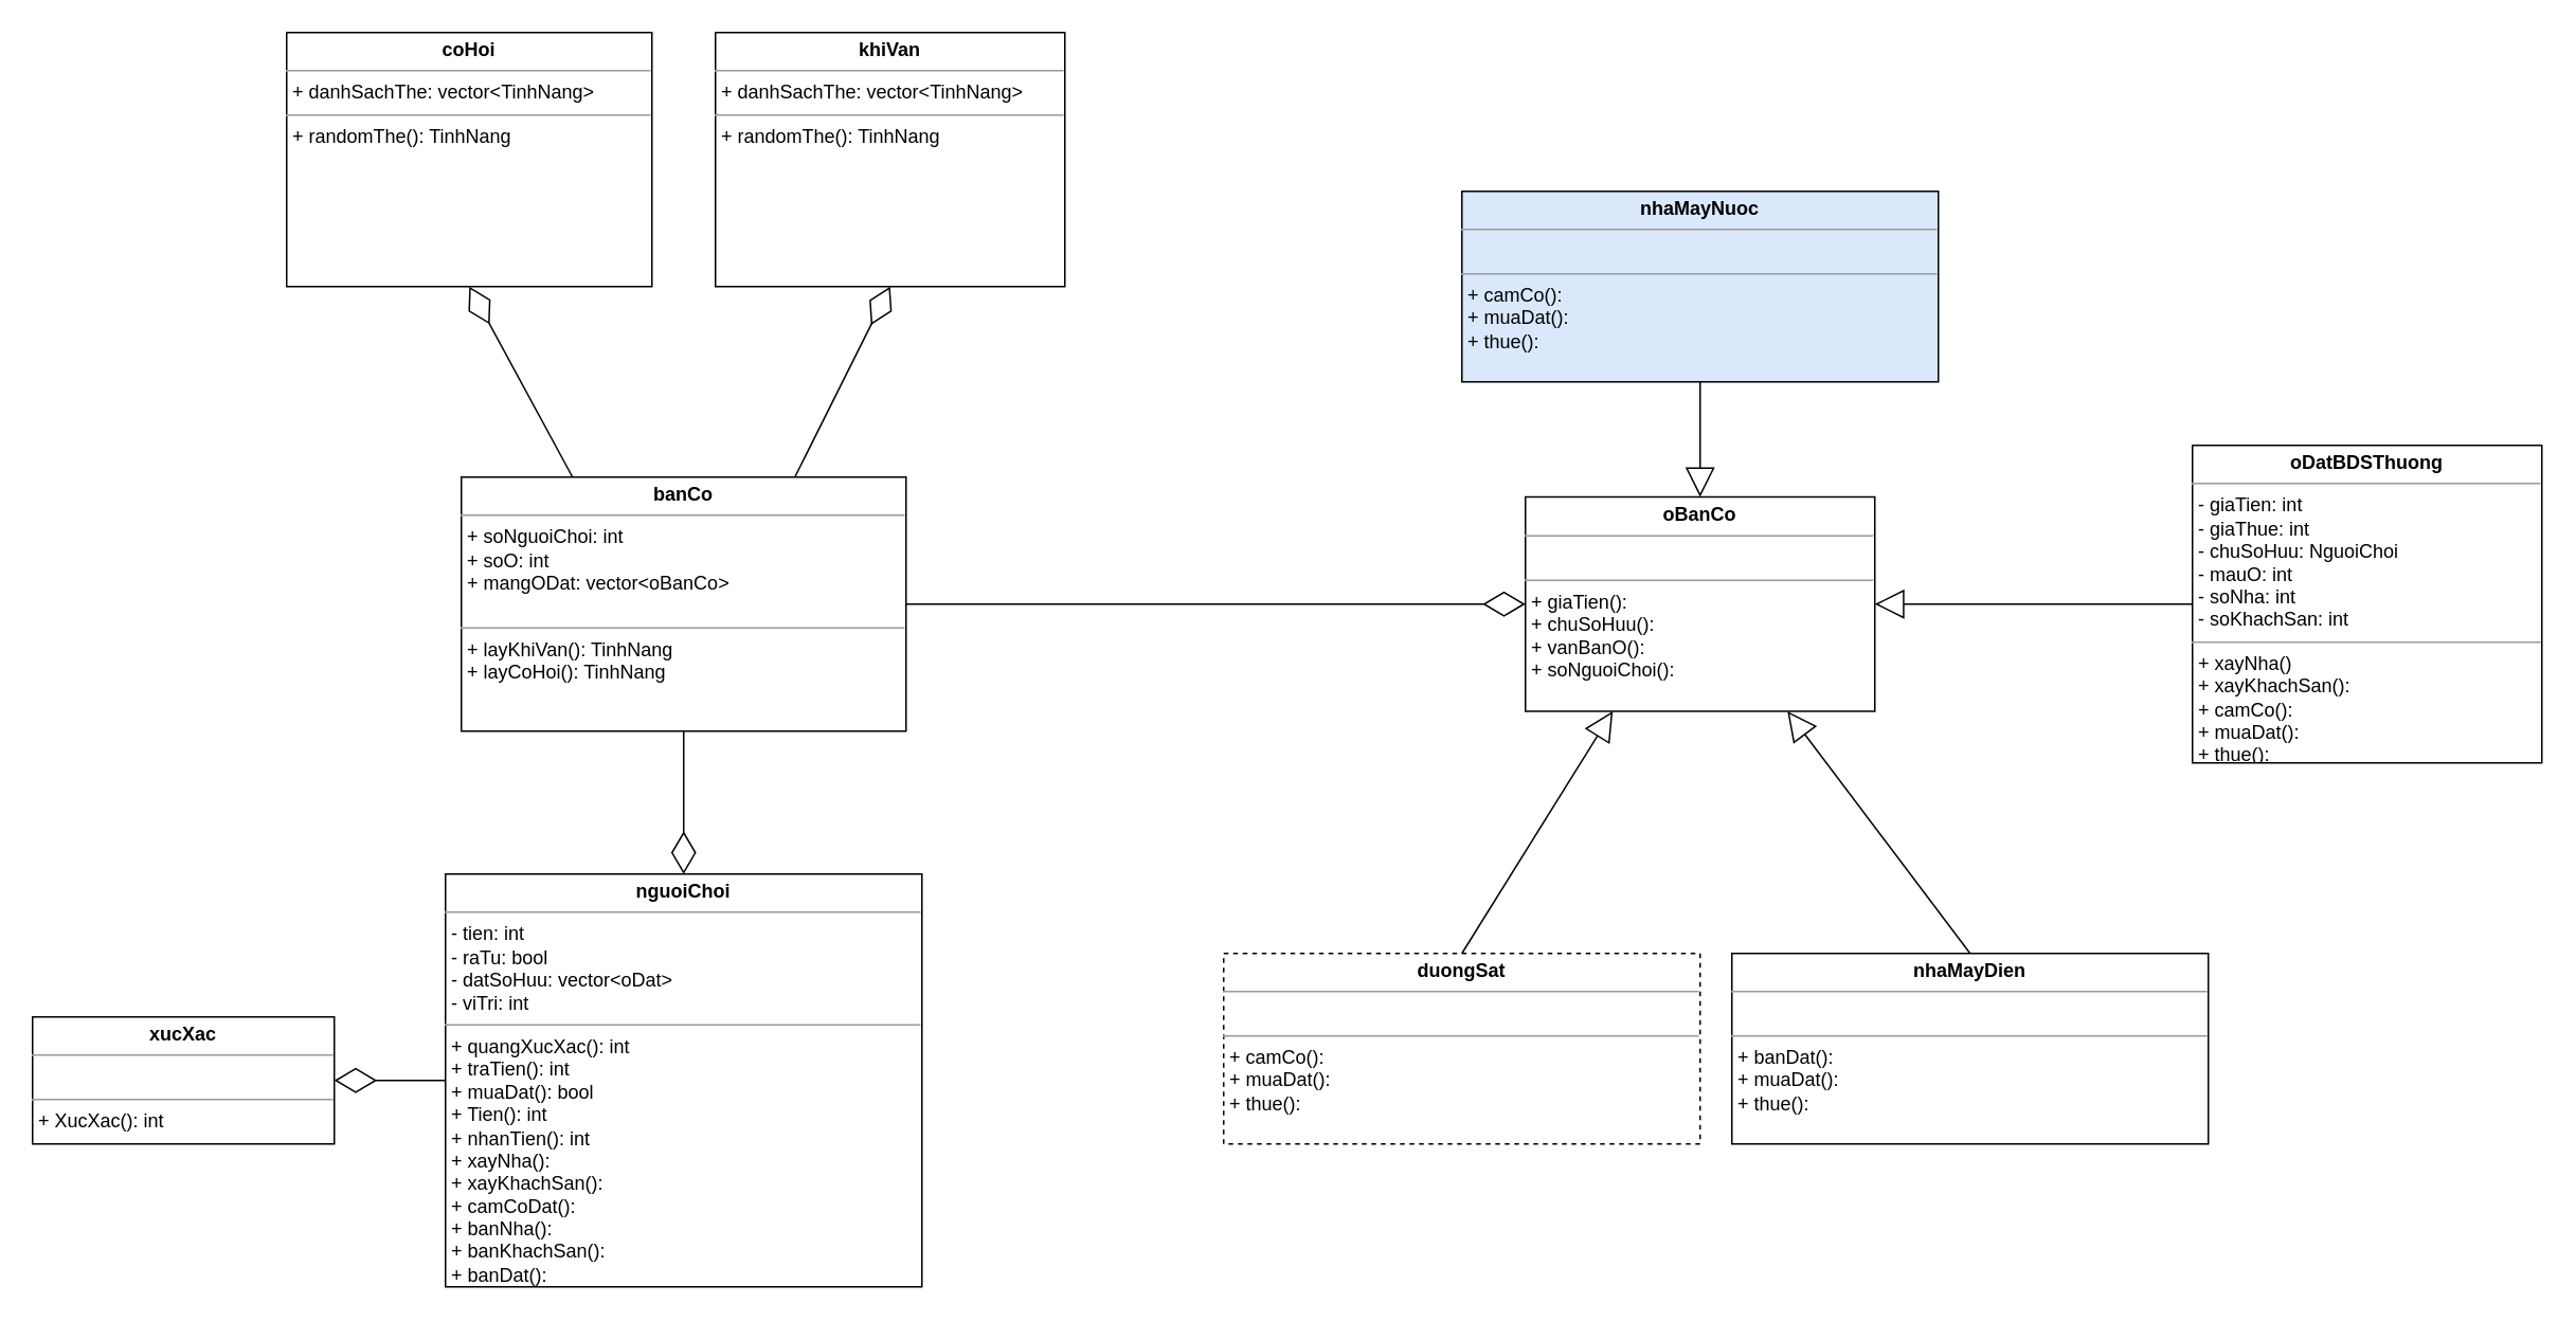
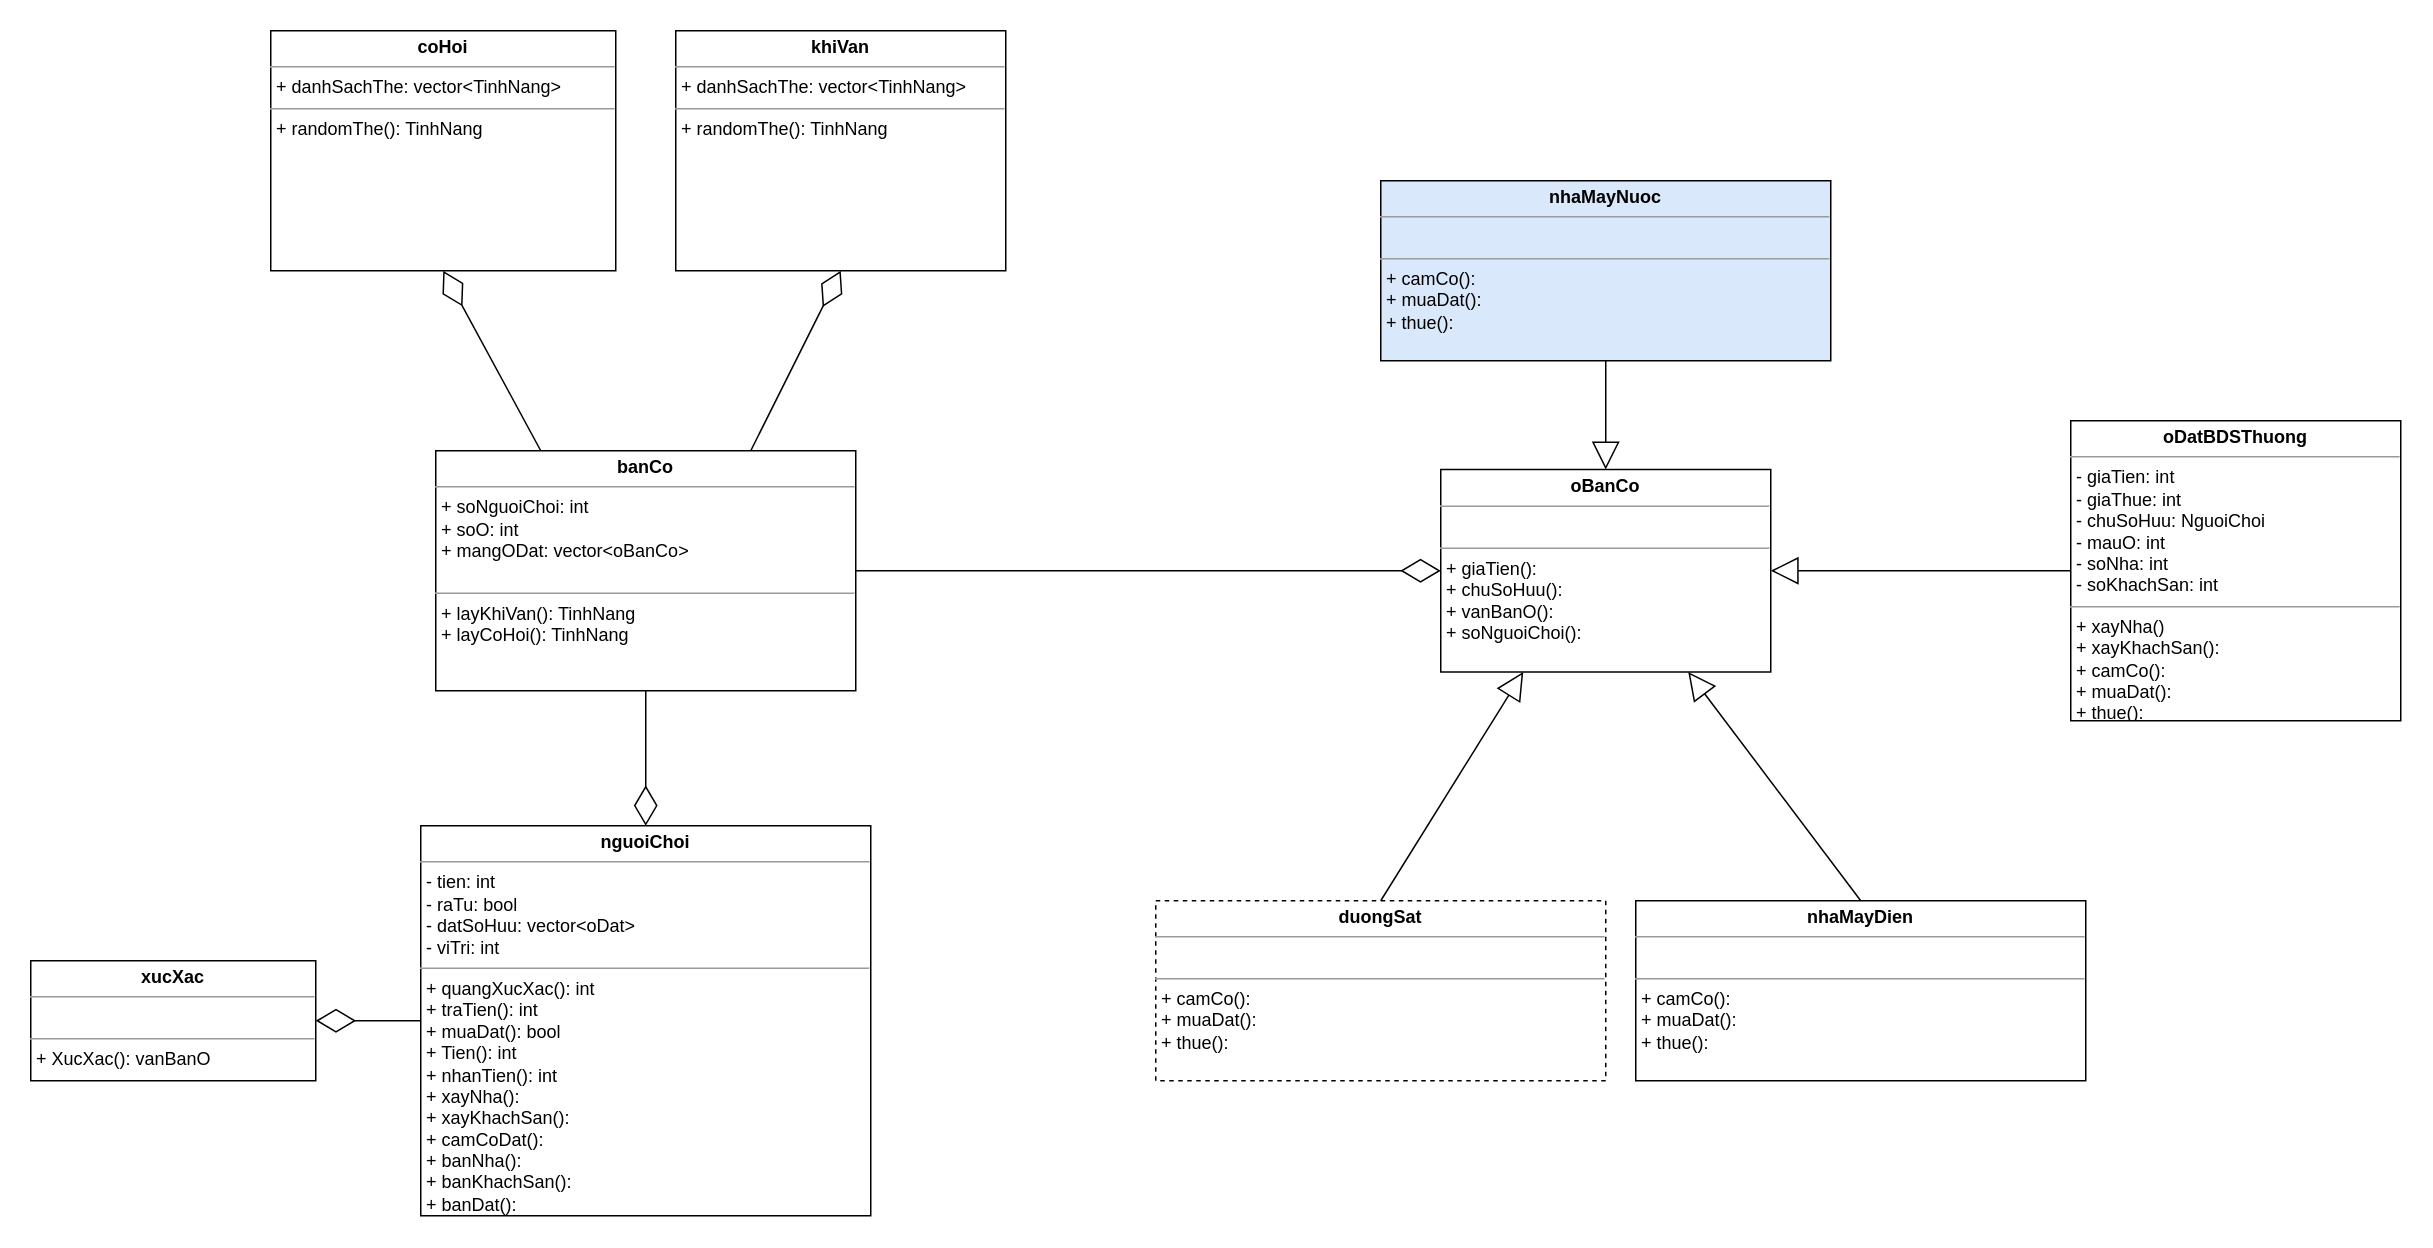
- <mxCell id="13" value="&lt;p style=&quot;margin: 0px ; margin-top: 4px ; text-align: center&quot;&gt;&lt;b&gt;nhaMayDien&lt;/b&gt;&lt;/p&gt;&lt;hr size=&quot;1&quot;&gt;&lt;p style=&quot;margin: 0px ; margin-left: 4px&quot;&gt;&lt;br&gt;&lt;/p&gt;&lt;hr size=&quot;1&quot;&gt;&lt;p style=&quot;margin: 0px ; margin-left: 4px&quot;&gt;&lt;span&gt;+ banDat():&lt;/span&gt;&lt;br&gt;&lt;/p&gt;&lt;p style=&quot;margin: 0px ; margin-left: 4px&quot;&gt;+ muaDat():&lt;/p&gt;&lt;p style=&quot;margin: 0px ; margin-left: 4px&quot;&gt;+ thue():&lt;/p&gt;&lt;p style=&quot;margin: 0px ; margin-left: 4px&quot;&gt;&lt;br&gt;&lt;/p&gt;" style="verticalAlign=top;align=left;overflow=fill;fontSize=12;fontFamily=Helvetica;html=1;" parent="1" vertex="1"><mxGeometry x="1090" y="600" width="300" height="120" as="geometry" /></mxCell>
+ <mxCell id="13" value="&lt;p style=&quot;margin: 0px ; margin-top: 4px ; text-align: center&quot;&gt;&lt;b&gt;nhaMayDien&lt;/b&gt;&lt;/p&gt;&lt;hr size=&quot;1&quot;&gt;&lt;p style=&quot;margin: 0px ; margin-left: 4px&quot;&gt;&lt;br&gt;&lt;/p&gt;&lt;hr size=&quot;1&quot;&gt;&lt;p style=&quot;margin: 0px ; margin-left: 4px&quot;&gt;&lt;span&gt;+ camCo():&lt;/span&gt;&lt;br&gt;&lt;/p&gt;&lt;p style=&quot;margin: 0px ; margin-left: 4px&quot;&gt;+ muaDat():&lt;/p&gt;&lt;p style=&quot;margin: 0px ; margin-left: 4px&quot;&gt;+ thue():&lt;/p&gt;&lt;p style=&quot;margin: 0px ; margin-left: 4px&quot;&gt;&lt;br&gt;&lt;/p&gt;" style="verticalAlign=top;align=left;overflow=fill;fontSize=12;fontFamily=Helvetica;html=1;" parent="1" vertex="1"><mxGeometry x="1090" y="600" width="300" height="120" as="geometry" /></mxCell>
- <mxCell id="5" value="&lt;p style=&quot;margin: 0px ; margin-top: 4px ; text-align: center&quot;&gt;&lt;b&gt;xucXac&lt;/b&gt;&lt;/p&gt;&lt;hr size=&quot;1&quot;&gt;&lt;p style=&quot;margin: 0px ; margin-left: 4px&quot;&gt;&lt;br&gt;&lt;/p&gt;&lt;hr size=&quot;1&quot;&gt;&lt;p style=&quot;margin: 0px ; margin-left: 4px&quot;&gt;+ XucXac(): int&lt;/p&gt;" style="verticalAlign=top;align=left;overflow=fill;fontSize=12;fontFamily=Helvetica;html=1;" parent="1" vertex="1"><mxGeometry x="20" y="640" width="190" height="80" as="geometry" /></mxCell>
+ <mxCell id="5" value="&lt;p style=&quot;margin: 0px ; margin-top: 4px ; text-align: center&quot;&gt;&lt;b&gt;xucXac&lt;/b&gt;&lt;/p&gt;&lt;hr size=&quot;1&quot;&gt;&lt;p style=&quot;margin: 0px ; margin-left: 4px&quot;&gt;&lt;br&gt;&lt;/p&gt;&lt;hr size=&quot;1&quot;&gt;&lt;p style=&quot;margin: 0px ; margin-left: 4px&quot;&gt;+ XucXac(): vanBanO&lt;/p&gt;" style="verticalAlign=top;align=left;overflow=fill;fontSize=12;fontFamily=Helvetica;html=1;" parent="1" vertex="1"><mxGeometry x="20" y="640" width="190" height="80" as="geometry" /></mxCell>
